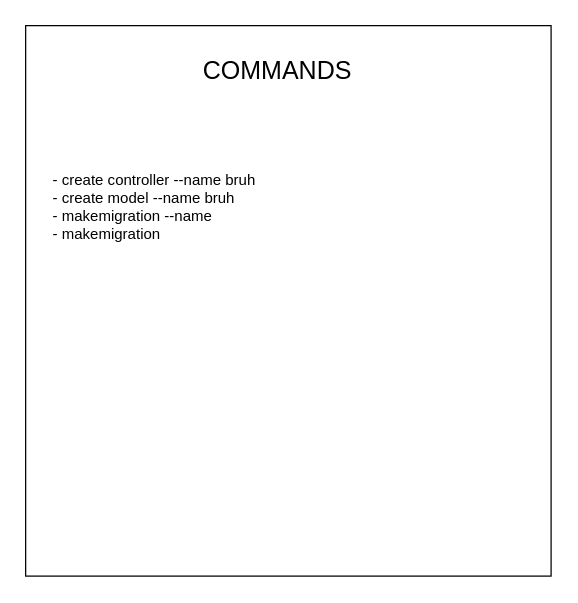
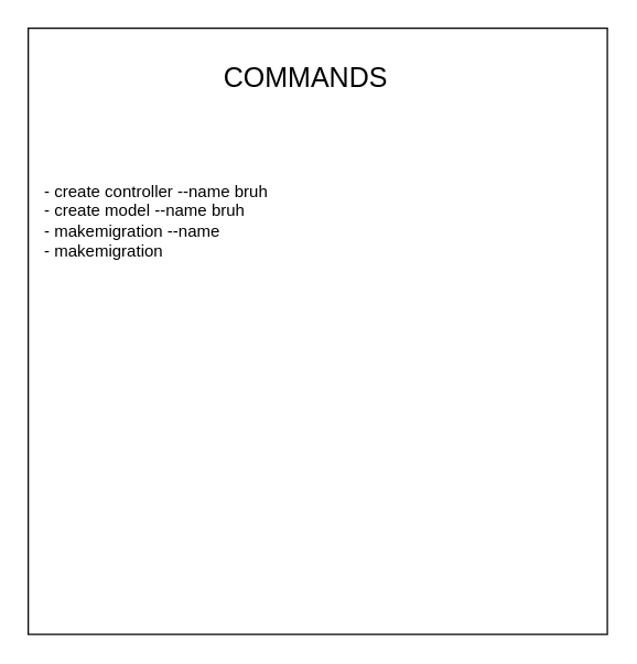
- <mxCell id="4" value="- create controller --name bruh&lt;br&gt;- create model --name bruh&lt;br&gt;- makemigration --name&amp;nbsp;&lt;br&gt;- makemigration&lt;br&gt;" style="text;html=1;strokeColor=none;fillColor=none;align=left;verticalAlign=middle;whiteSpace=wrap;rounded=0;" parent="1" vertex="1"><mxGeometry x="40" y="90" width="300" height="150" as="geometry" /></mxCell>
+ <mxCell id="4" value="- create controller --name bruh&lt;br&gt;- create model --name bruh&lt;br&gt;- makemigration --name&amp;nbsp;&lt;br&gt;- makemigration&lt;br&gt;" style="text;html=1;strokeColor=none;fillColor=none;align=left;verticalAlign=middle;whiteSpace=wrap;rounded=0;" parent="1" vertex="1"><mxGeometry x="30" y="85" width="300" height="150" as="geometry" /></mxCell>
